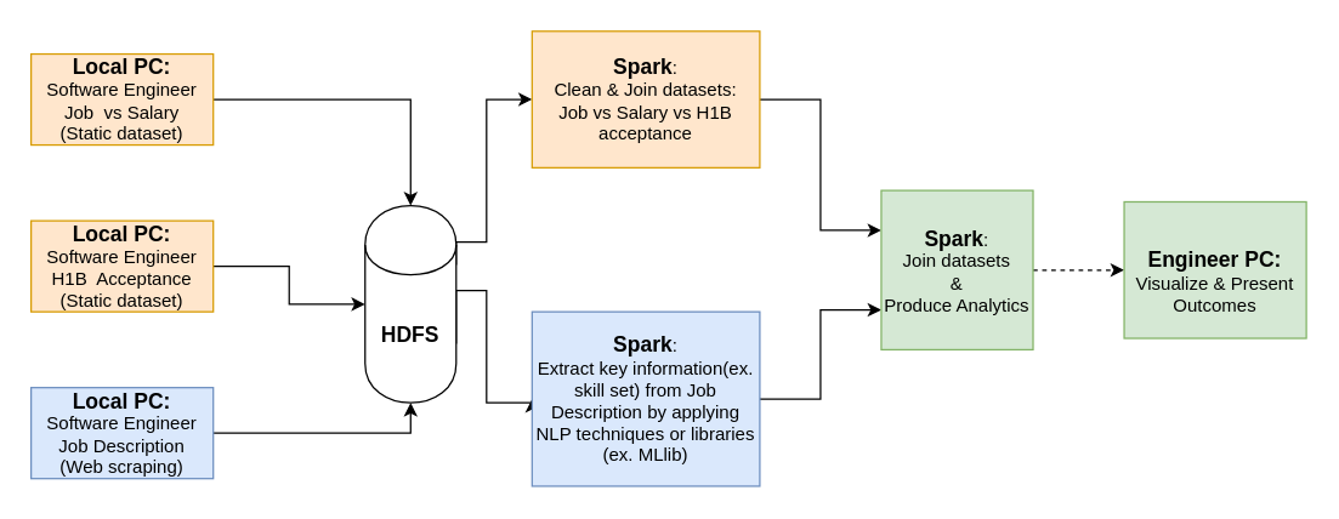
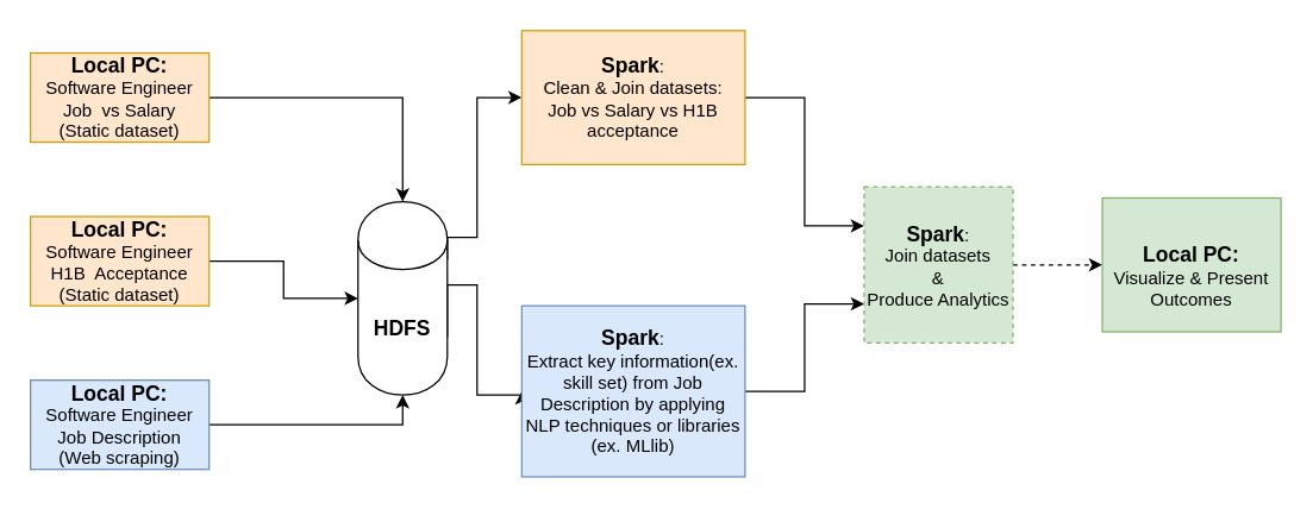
- <mxCell id="16" value="&lt;b&gt;&lt;font style=&quot;font-size: 14px&quot;&gt;Spark&lt;/font&gt;&lt;/b&gt;: &lt;br&gt;Join datasets &lt;br&gt;&amp;amp;&lt;br&gt;Produce Analytics" style="rounded=0;whiteSpace=wrap;html=1;fillColor=#d5e8d4;strokeColor=#82b366;" vertex="1" parent="1"><mxGeometry x="580" y="125" width="100" height="105" as="geometry" /></mxCell>
+ <mxCell id="16" value="&lt;b&gt;&lt;font style=&quot;font-size: 14px&quot;&gt;Spark&lt;/font&gt;&lt;/b&gt;: &lt;br&gt;Join datasets &lt;br&gt;&amp;amp;&lt;br&gt;Produce Analytics" style="rounded=0;whiteSpace=wrap;html=1;fillColor=#d5e8d4;strokeColor=#82b366;dashed=1;" vertex="1" parent="1"><mxGeometry x="580" y="125" width="100" height="105" as="geometry" /></mxCell>
- <mxCell id="17" value="&lt;br&gt;&lt;b&gt;&lt;font style=&quot;font-size: 14px&quot;&gt;Engineer PC:&lt;/font&gt;&lt;/b&gt;&lt;br&gt;Visualize &amp;amp; Present Outcomes" style="rounded=0;whiteSpace=wrap;html=1;fillColor=#d5e8d4;strokeColor=#82b366;" vertex="1" parent="1"><mxGeometry x="740" y="132.5" width="120" height="90" as="geometry" /></mxCell>
+ <mxCell id="17" value="&lt;br&gt;&lt;b&gt;&lt;font style=&quot;font-size: 14px&quot;&gt;Local PC:&lt;/font&gt;&lt;/b&gt;&lt;br&gt;Visualize &amp;amp; Present Outcomes" style="rounded=0;whiteSpace=wrap;html=1;fillColor=#d5e8d4;strokeColor=#82b366;" vertex="1" parent="1"><mxGeometry x="740" y="132.5" width="120" height="90" as="geometry" /></mxCell>
